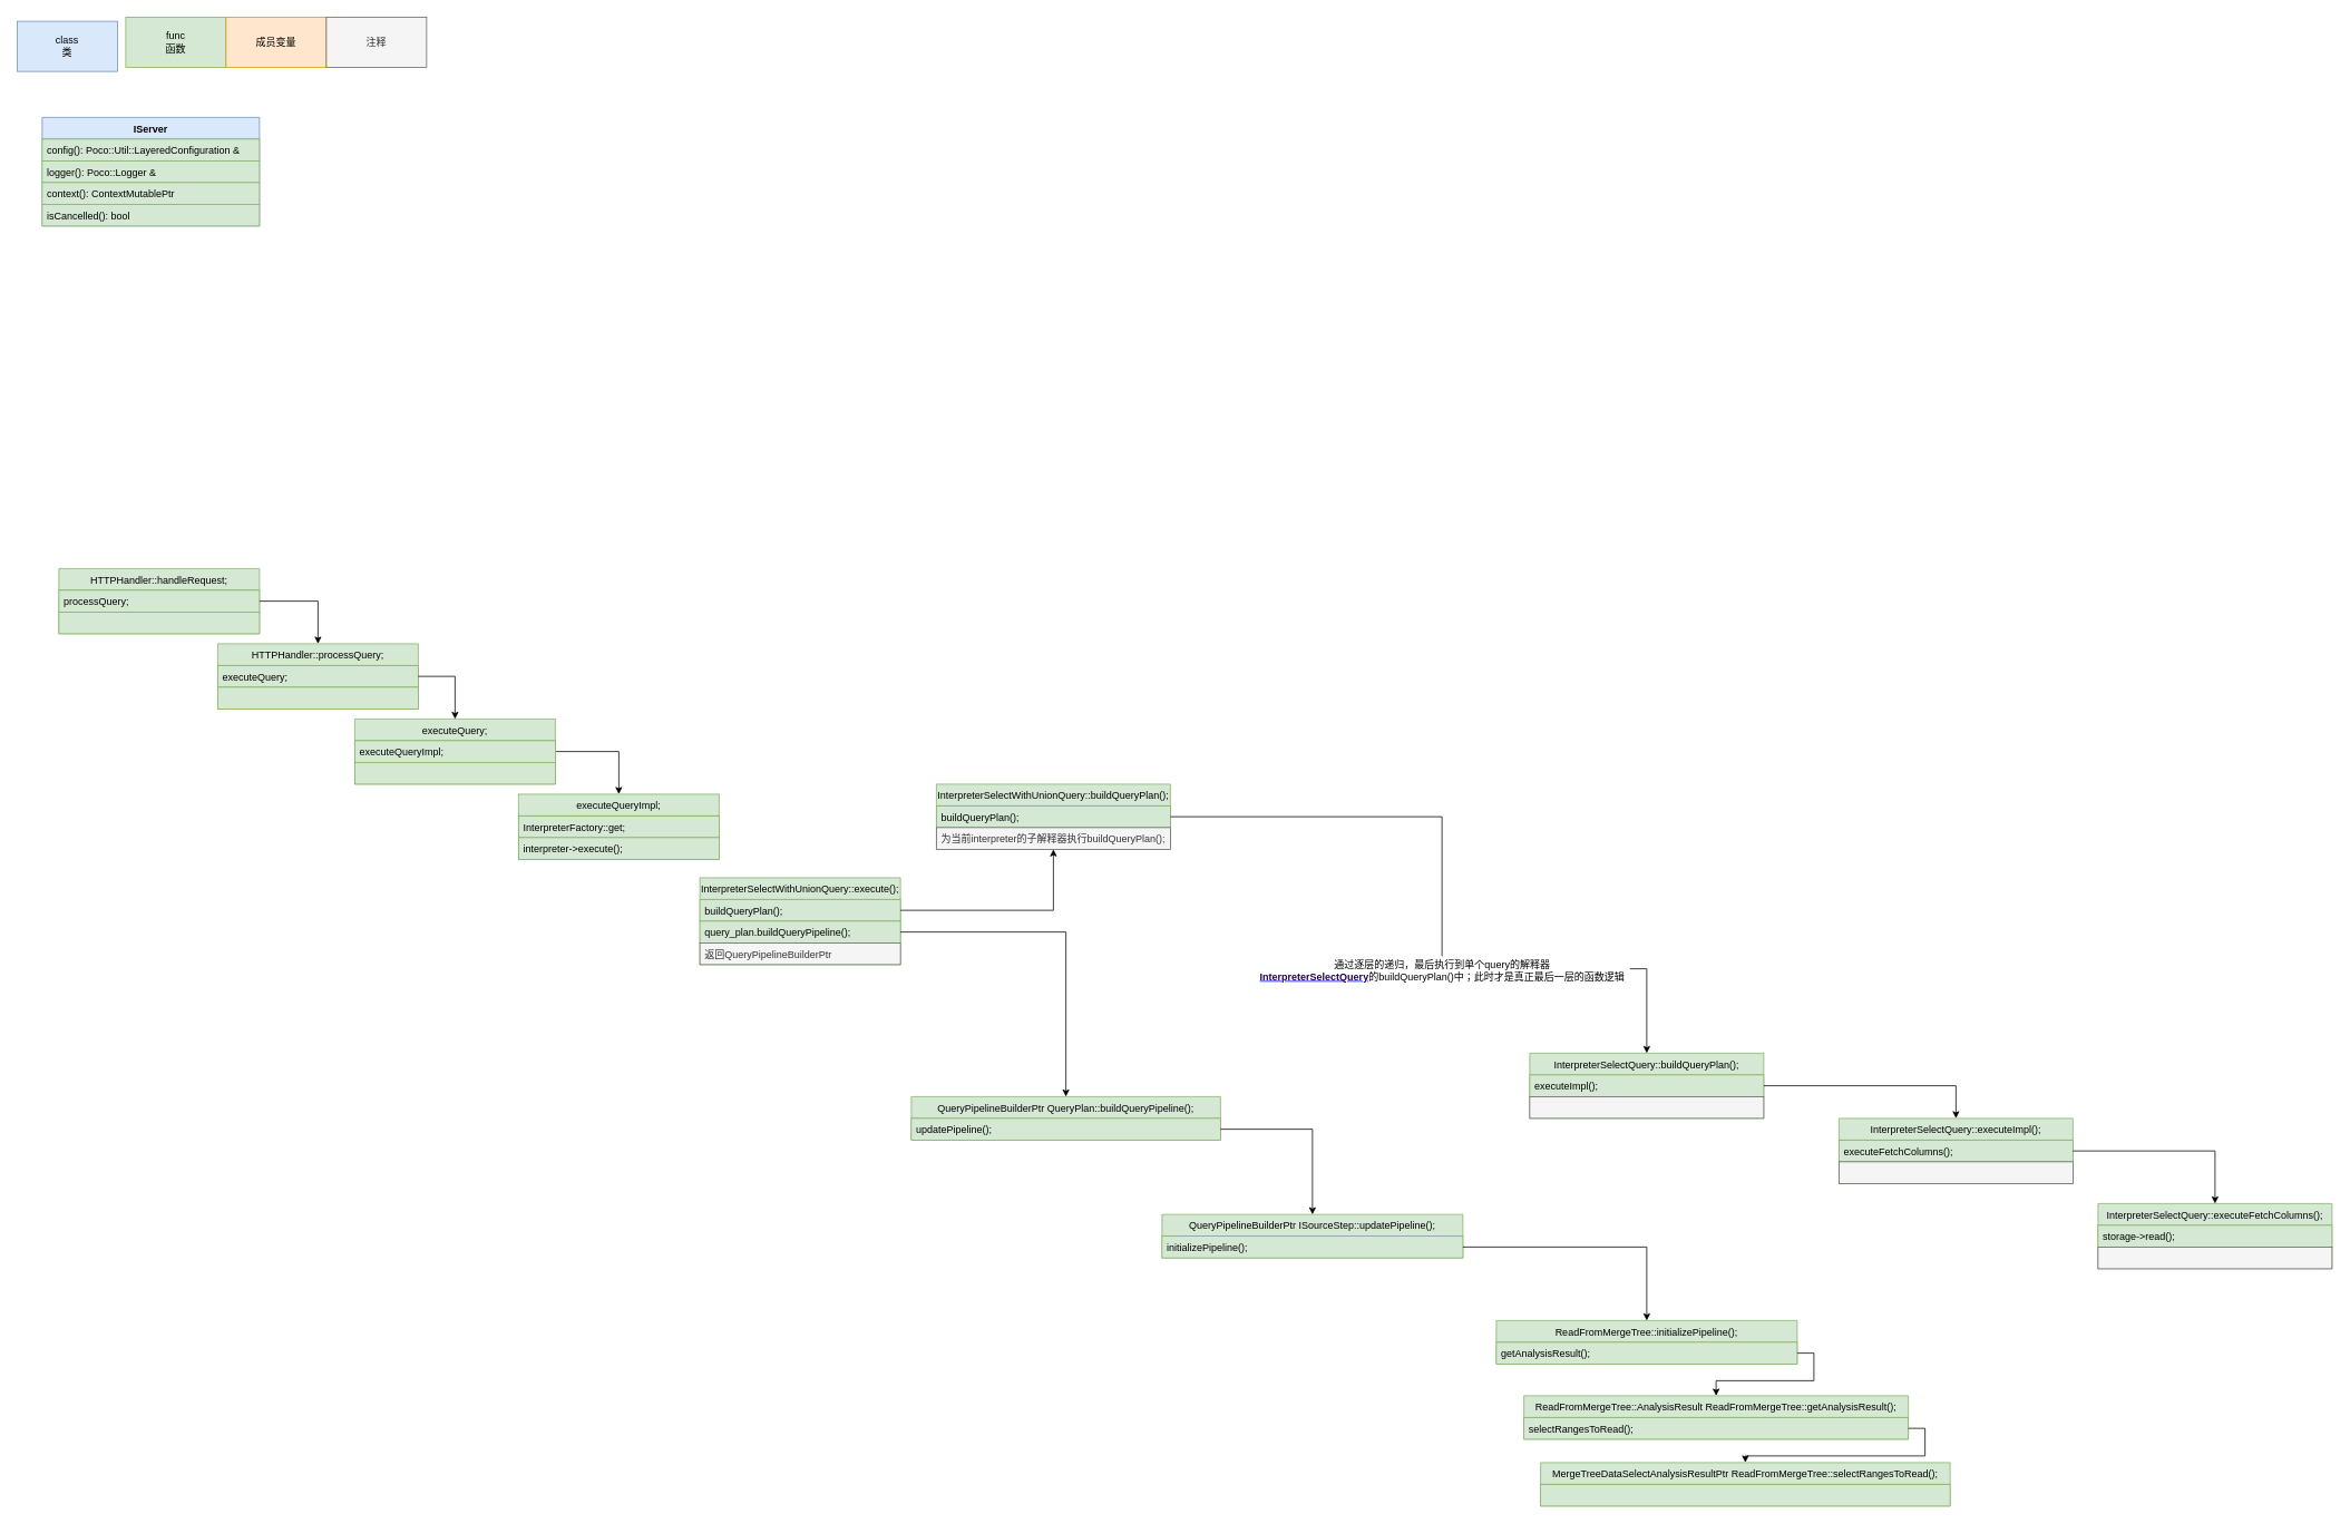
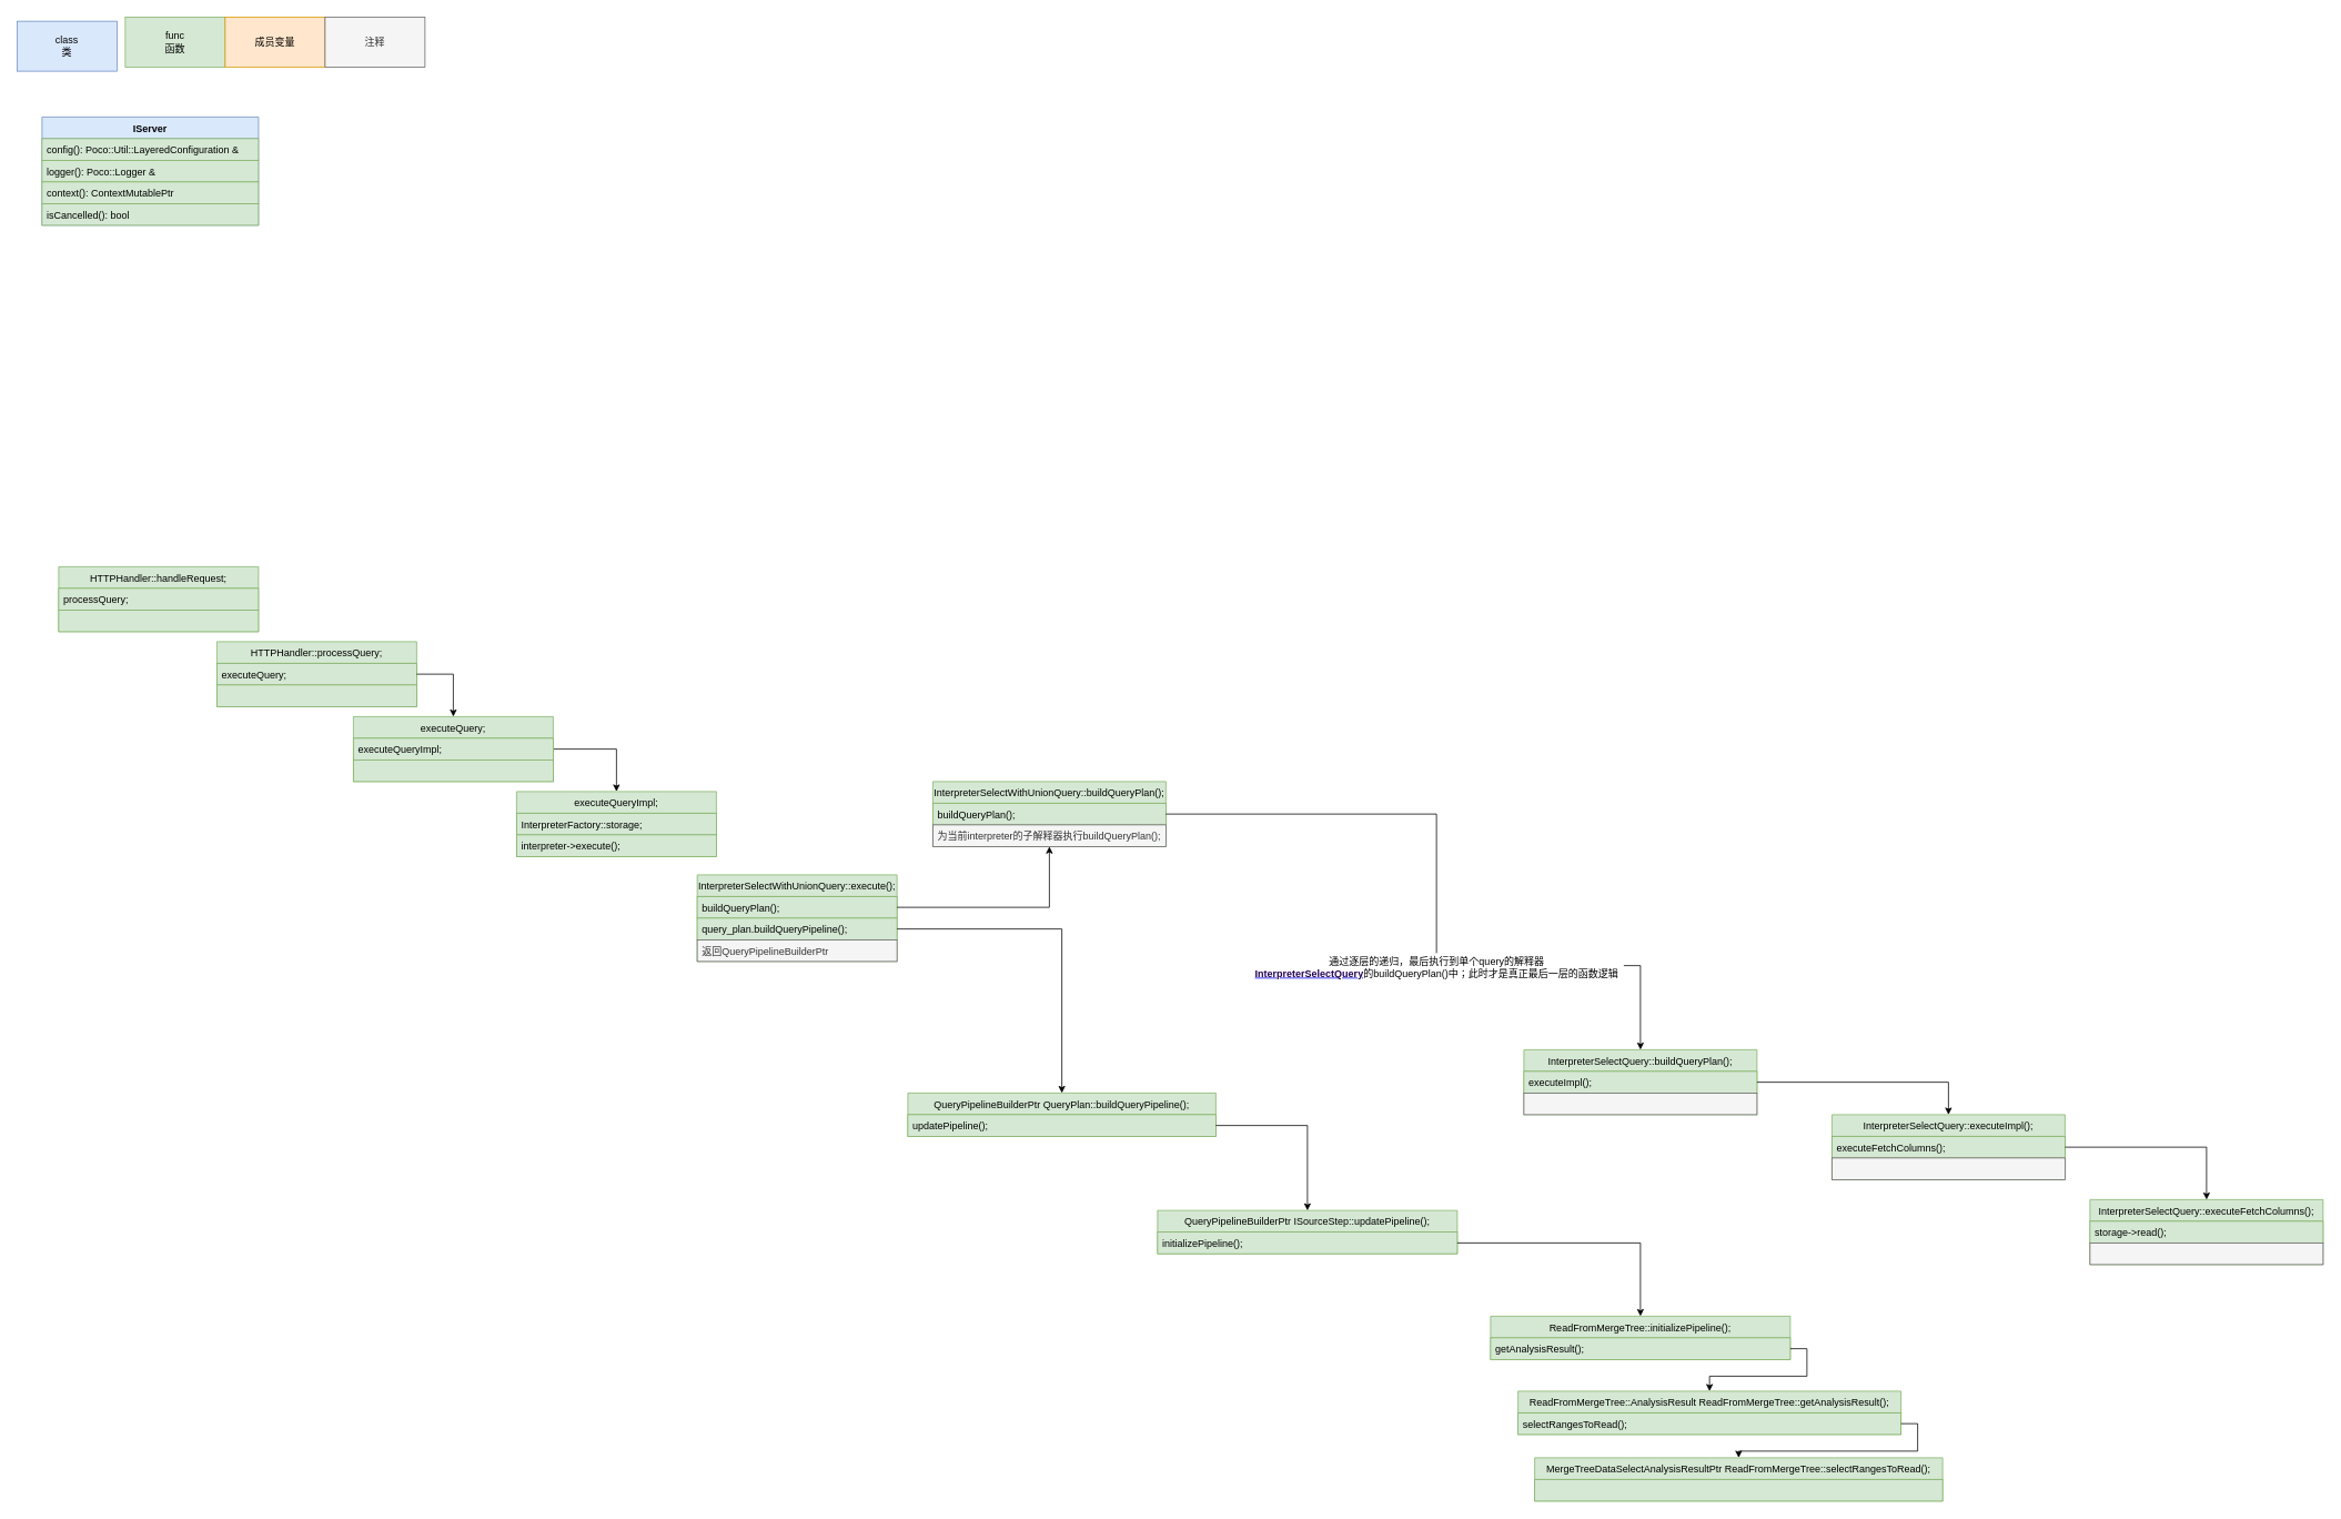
- <mxCell id="17" style="edgeStyle=orthogonalEdgeStyle;rounded=0;orthogonalLoop=1;jettySize=auto;html=1;exitX=1;exitY=0.5;exitDx=0;exitDy=0;entryX=0.5;entryY=0;entryDx=0;entryDy=0;" parent="1" source="12" target="14" edge="1"><mxGeometry relative="1" as="geometry" /></mxCell>
- <mxCell id="24" value="InterpreterFactory::get;" style="text;strokeColor=#82b366;fillColor=#d5e8d4;align=left;verticalAlign=top;spacingLeft=4;spacingRight=4;overflow=hidden;rotatable=0;points=[[0,0.5],[1,0.5]];portConstraint=eastwest;" parent="23" vertex="1"><mxGeometry y="26" width="240" height="26" as="geometry" /></mxCell>
+ <mxCell id="24" value="InterpreterFactory::storage;" style="text;strokeColor=#82b366;fillColor=#d5e8d4;align=left;verticalAlign=top;spacingLeft=4;spacingRight=4;overflow=hidden;rotatable=0;points=[[0,0.5],[1,0.5]];portConstraint=eastwest;" parent="23" vertex="1"><mxGeometry y="26" width="240" height="26" as="geometry" /></mxCell>
